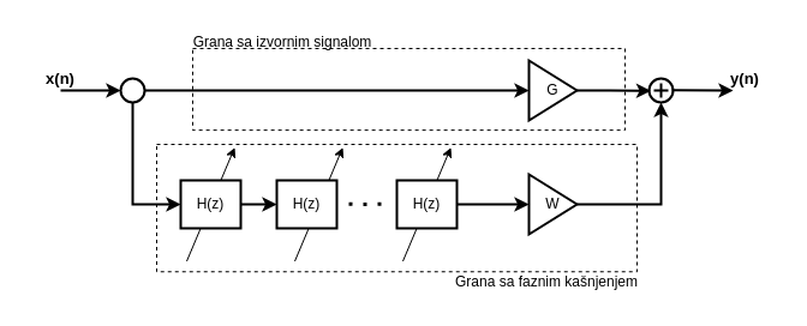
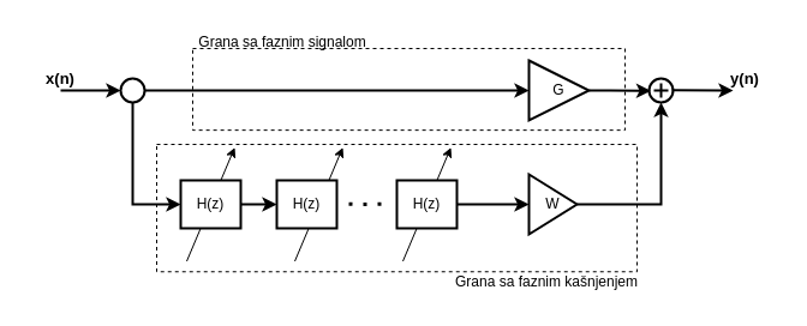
- <mxCell id="23" value="Grana sa izvornim signalom" style="text;html=1;align=center;verticalAlign=middle;whiteSpace=wrap;rounded=0;" vertex="1" parent="1"><mxGeometry x="150" y="20" width="170" height="30" as="geometry" /></mxCell>
+ <mxCell id="23" value="Grana sa faznim signalom" style="text;html=1;align=center;verticalAlign=middle;whiteSpace=wrap;rounded=0;" vertex="1" parent="1"><mxGeometry x="150" y="20" width="170" height="30" as="geometry" /></mxCell>
- <mxCell id="7" value="G" style="triangle;whiteSpace=wrap;html=1;strokeWidth=2;" vertex="1" parent="1"><mxGeometry x="440" y="50" width="40" height="50" as="geometry" /></mxCell>
+ <mxCell id="7" value="G" style="triangle;whiteSpace=wrap;html=1;strokeWidth=2;" vertex="1" parent="1"><mxGeometry x="440" y="50" width="50" height="50" as="geometry" /></mxCell>
